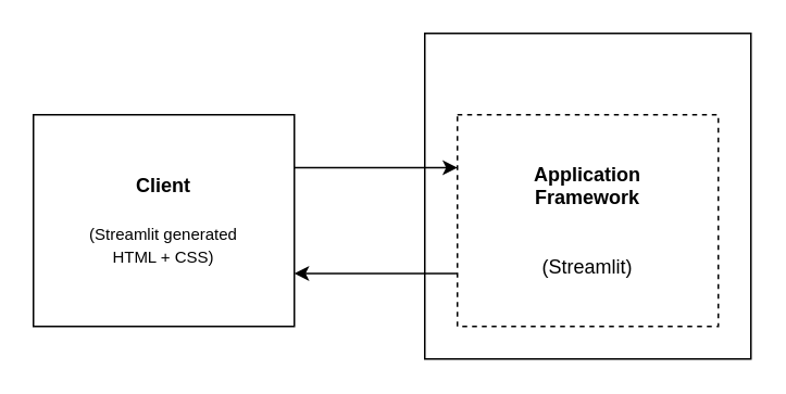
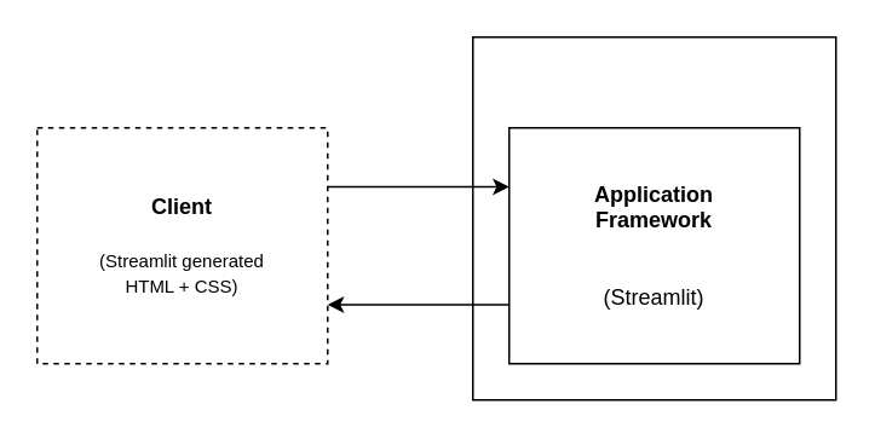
- <mxCell id="6" value="&lt;b&gt;Client&lt;/b&gt;&lt;br&gt;&lt;br style=&quot;font-size: 11px&quot;&gt;&lt;font size=&quot;1&quot;&gt;(Streamlit generated&lt;br&gt;HTML + CSS)&lt;/font&gt;" style="rounded=0;whiteSpace=wrap;html=1;align=center;" vertex="1" parent="1"><mxGeometry x="20" y="70" width="160" height="130" as="geometry" /></mxCell>
+ <mxCell id="6" value="&lt;b&gt;Client&lt;/b&gt;&lt;br&gt;&lt;br style=&quot;font-size: 11px&quot;&gt;&lt;font size=&quot;1&quot;&gt;(Streamlit generated&lt;br&gt;HTML + CSS)&lt;/font&gt;" style="rounded=0;whiteSpace=wrap;html=1;align=center;dashed=1;" vertex="1" parent="1"><mxGeometry x="20" y="70" width="160" height="130" as="geometry" /></mxCell>
- <mxCell id="4" value="&lt;b&gt;Application&lt;br&gt;Framework&lt;/b&gt;&lt;br&gt;&lt;br&gt;&lt;br&gt;(Streamlit)" style="rounded=0;whiteSpace=wrap;html=1;align=center;dashed=1;" vertex="1" parent="1"><mxGeometry x="280" y="70" width="160" height="130" as="geometry" /></mxCell>
+ <mxCell id="4" value="&lt;b&gt;Application&lt;br&gt;Framework&lt;/b&gt;&lt;br&gt;&lt;br&gt;&lt;br&gt;(Streamlit)" style="rounded=0;whiteSpace=wrap;html=1;align=center;" vertex="1" parent="1"><mxGeometry x="280" y="70" width="160" height="130" as="geometry" /></mxCell>
